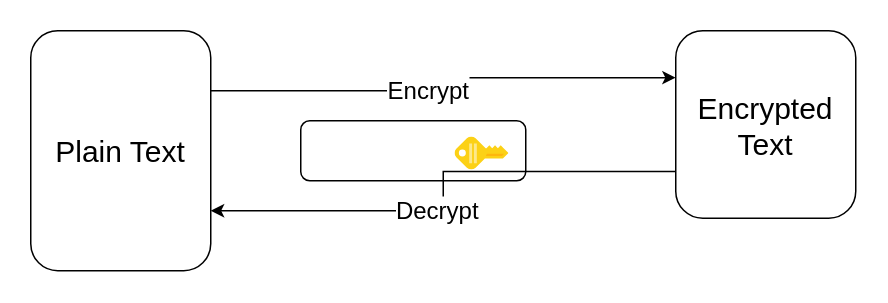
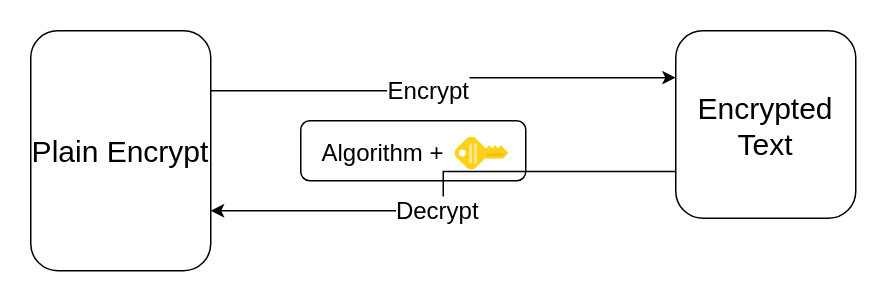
- <mxCell id="5" value="Plain Text" style="rounded=1;whiteSpace=wrap;html=1;fontSize=20;" parent="1" vertex="1"><mxGeometry x="20" y="20" width="120" height="160" as="geometry" /></mxCell>
+ <mxCell id="5" value="Plain Encrypt" style="rounded=1;whiteSpace=wrap;html=1;fontSize=20;" parent="1" vertex="1"><mxGeometry x="20" y="20" width="120" height="160" as="geometry" /></mxCell>
+ <mxCell id="10" value="Algorithm + " style="text;html=1;strokeColor=none;fillColor=none;align=center;verticalAlign=middle;whiteSpace=wrap;rounded=0;fontSize=16;" parent="1" vertex="1"><mxGeometry x="210" y="91" width="90" height="20" as="geometry" /></mxCell>
